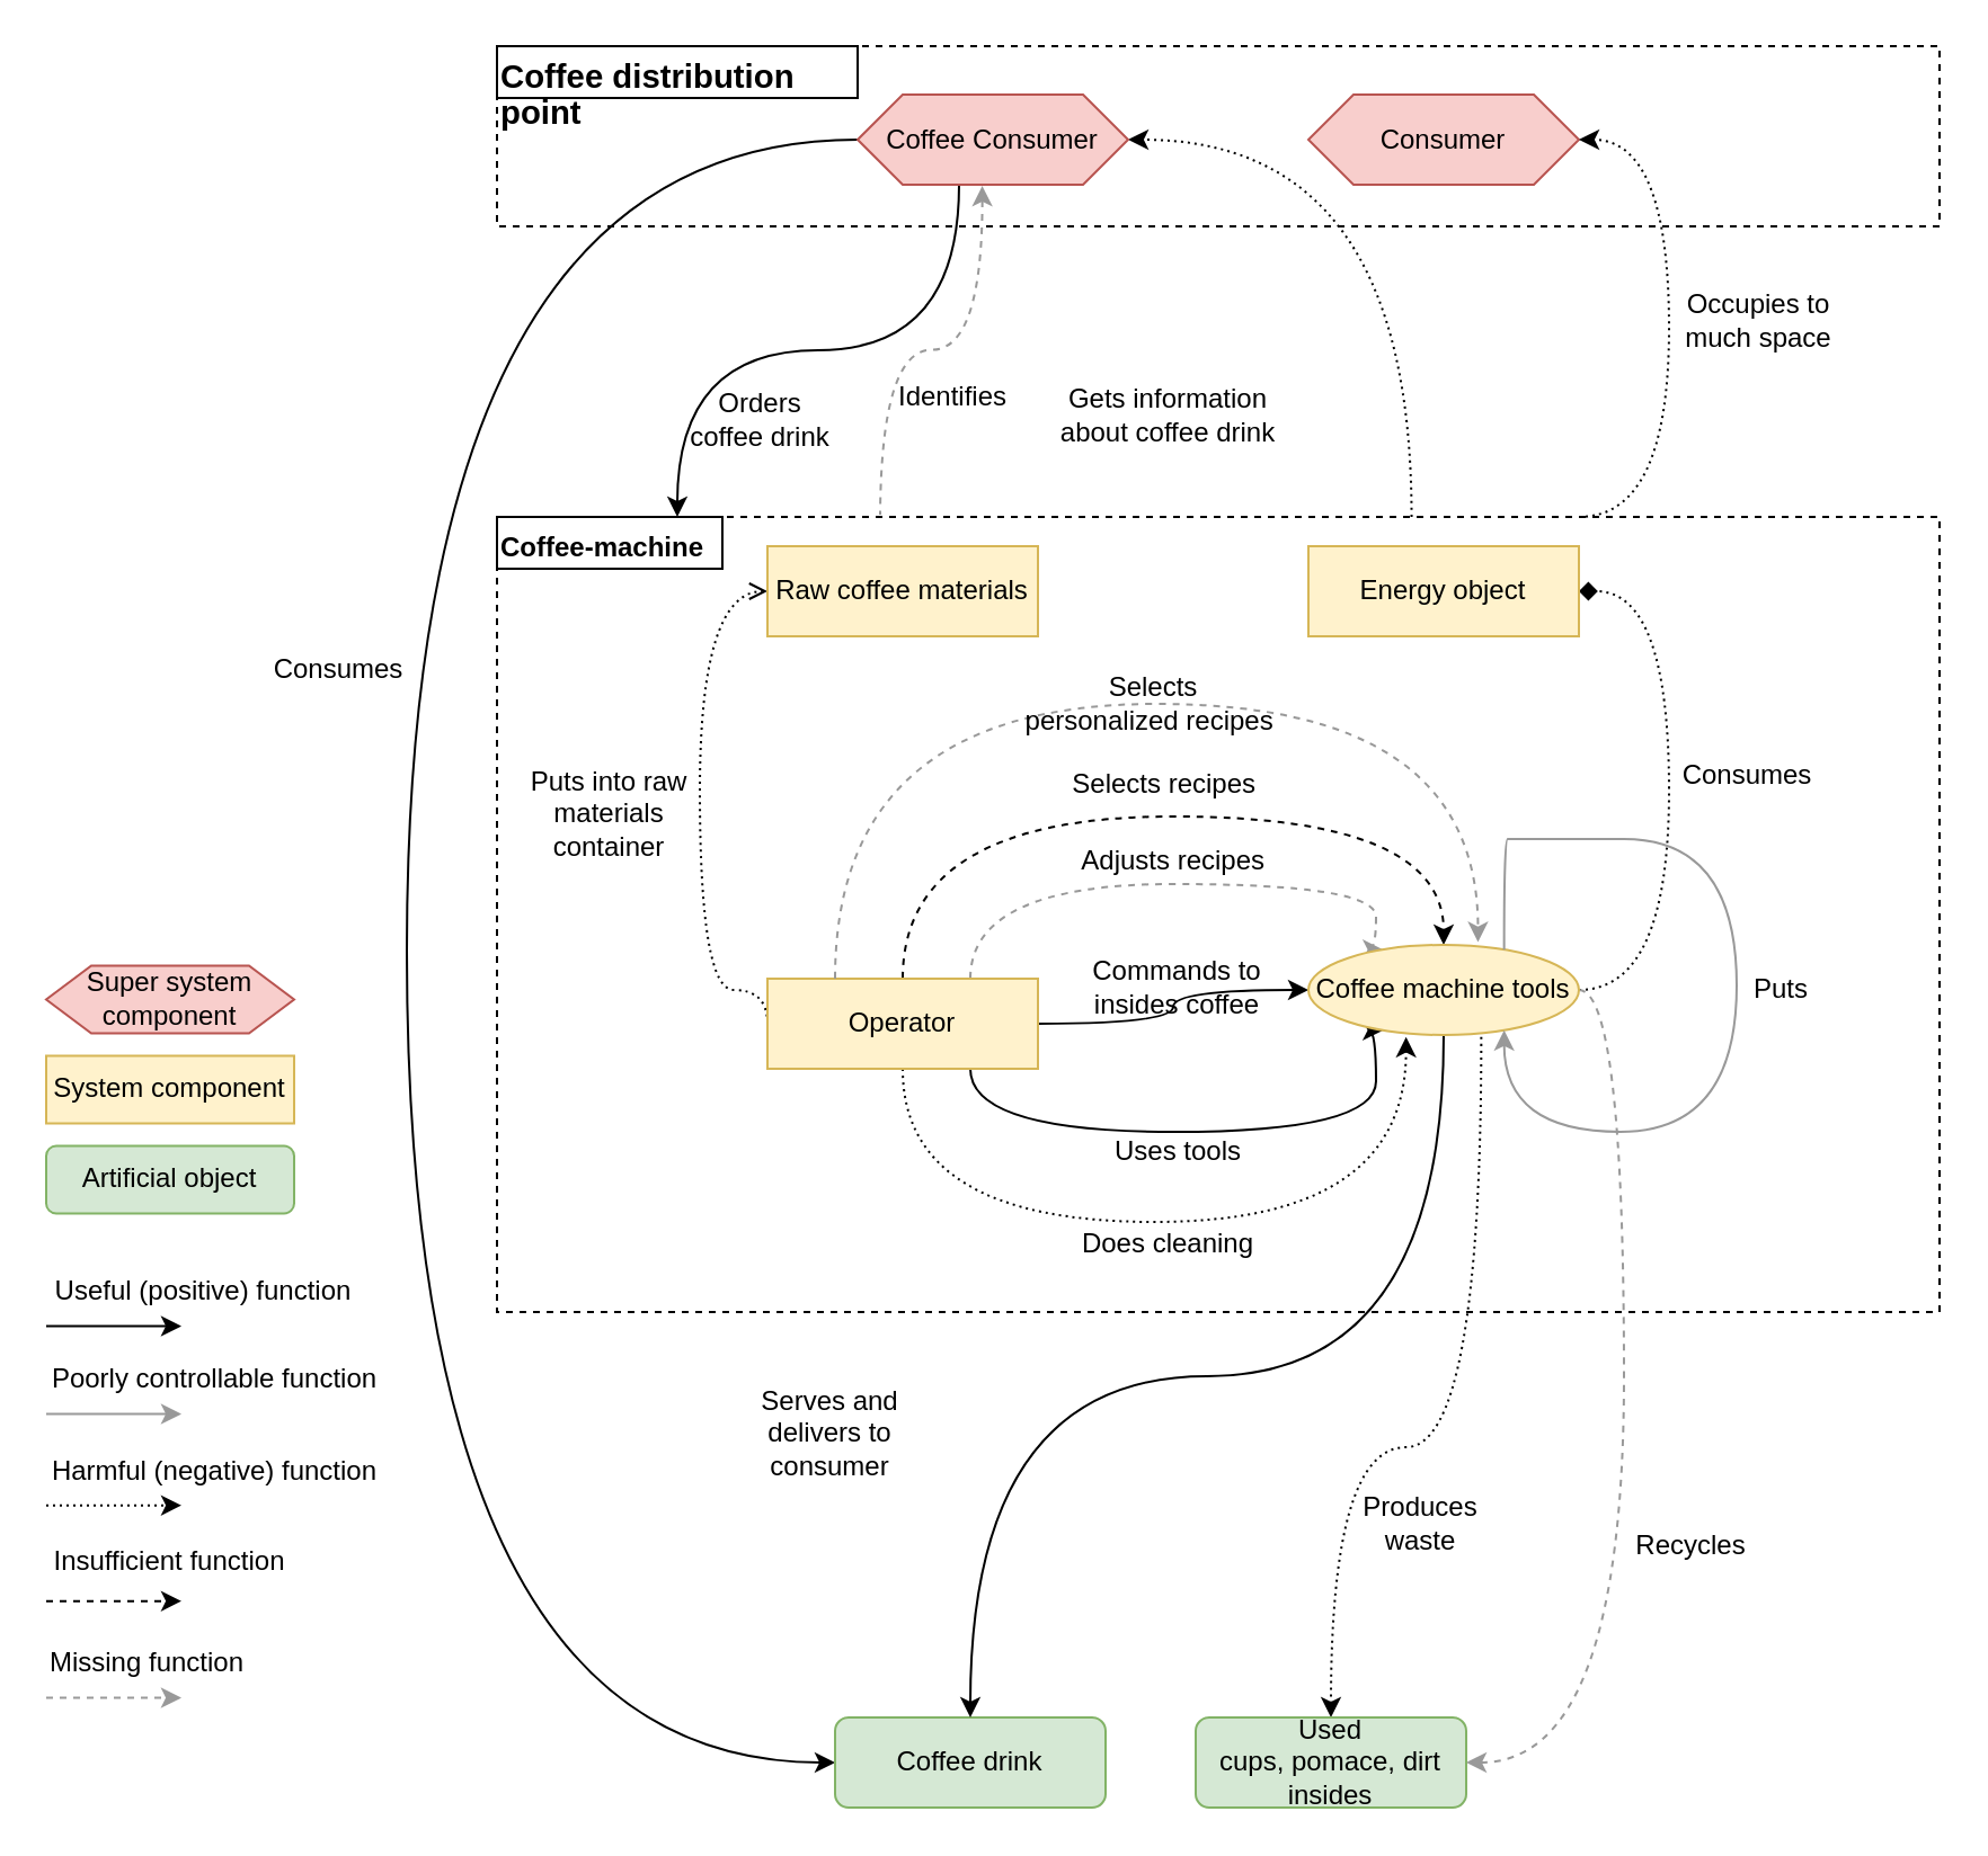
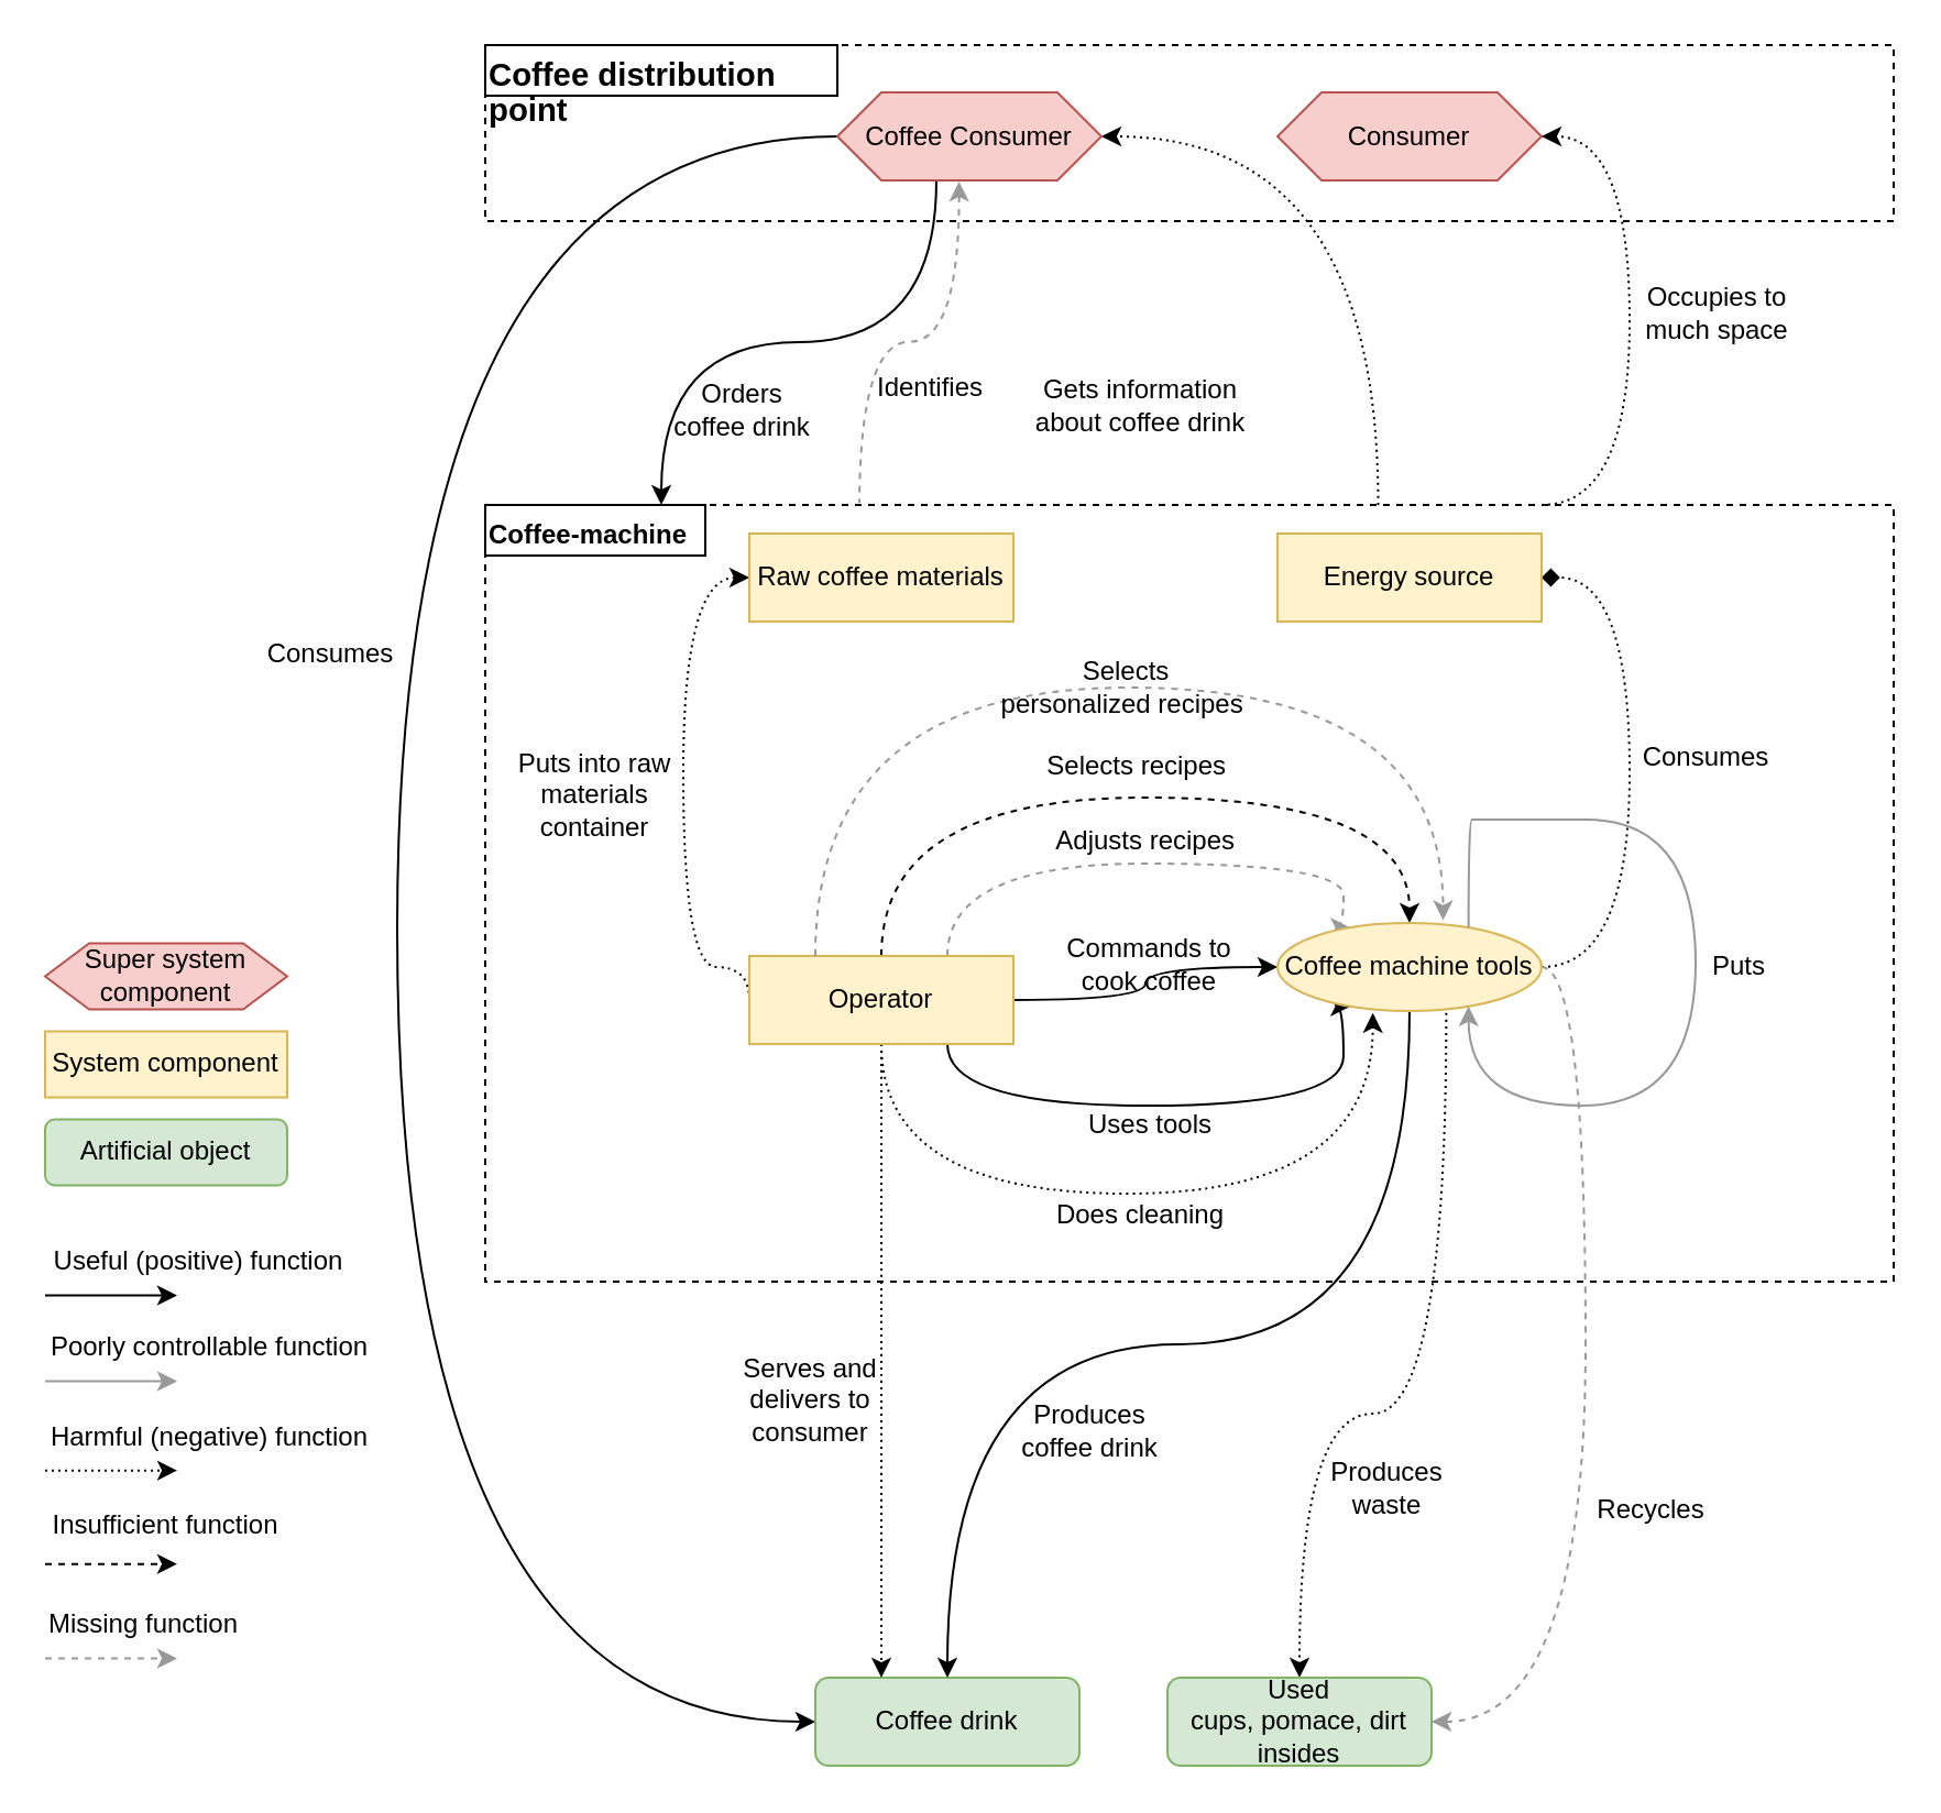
- <mxCell id="26" value="Energy object" style="rounded=0;whiteSpace=wrap;html=1;fillColor=#fff2cc;strokeColor=#d6b656;" vertex="1" parent="1"><mxGeometry x="580" y="242" width="120" height="40" as="geometry" /></mxCell>
+ <mxCell id="26" value="Energy source" style="rounded=0;whiteSpace=wrap;html=1;fillColor=#fff2cc;strokeColor=#d6b656;" vertex="1" parent="1"><mxGeometry x="580" y="242" width="120" height="40" as="geometry" /></mxCell>
- <mxCell id="11" style="edgeStyle=orthogonalEdgeStyle;rounded=0;orthogonalLoop=1;jettySize=auto;html=1;entryX=0;entryY=0.5;entryDx=0;entryDy=0;elbow=vertical;curved=1;exitX=0;exitY=0.5;exitDx=0;exitDy=0;dashed=1;dashPattern=1 2;endArrow=open;" edge="1" parent="1" source="18" target="25"><mxGeometry relative="1" as="geometry"><Array as="points"><mxPoint x="310" y="439" /><mxPoint x="310" y="262" /></Array></mxGeometry></mxCell>
+ <mxCell id="11" style="edgeStyle=orthogonalEdgeStyle;rounded=0;orthogonalLoop=1;jettySize=auto;html=1;entryX=0;entryY=0.5;entryDx=0;entryDy=0;elbow=vertical;curved=1;exitX=0;exitY=0.5;exitDx=0;exitDy=0;dashed=1;dashPattern=1 2;" edge="1" parent="1" source="18" target="25"><mxGeometry relative="1" as="geometry"><Array as="points"><mxPoint x="310" y="439" /><mxPoint x="310" y="262" /></Array></mxGeometry></mxCell>
- <mxCell id="36" value="Commands to insides coffee" style="text;html=1;strokeColor=none;fillColor=none;align=center;verticalAlign=middle;whiteSpace=wrap;rounded=0;fontSize=12;fontFamily=Helvetica;" vertex="1" parent="1"><mxGeometry x="477" y="418" width="90" height="40" as="geometry" /></mxCell>
+ <mxCell id="36" value="Commands to cook coffee" style="text;html=1;strokeColor=none;fillColor=none;align=center;verticalAlign=middle;whiteSpace=wrap;rounded=0;fontSize=12;fontFamily=Helvetica;" vertex="1" parent="1"><mxGeometry x="477" y="418" width="90" height="40" as="geometry" /></mxCell>
+ <mxCell id="13" style="edgeStyle=orthogonalEdgeStyle;curved=1;rounded=0;orthogonalLoop=1;jettySize=auto;html=1;entryX=0.25;entryY=0;entryDx=0;entryDy=0;strokeColor=#000000;fontSize=12;dashed=1;dashPattern=1 2;" edge="1" parent="1" source="18" target="10"><mxGeometry relative="1" as="geometry" /></mxCell>
+ <mxCell id="30" value="Produces coffee drink" style="text;html=1;strokeColor=none;fillColor=none;align=center;verticalAlign=middle;whiteSpace=wrap;rounded=0;fontSize=12;" vertex="1" parent="1"><mxGeometry x="460" y="637" width="70" height="25" as="geometry" /></mxCell>
